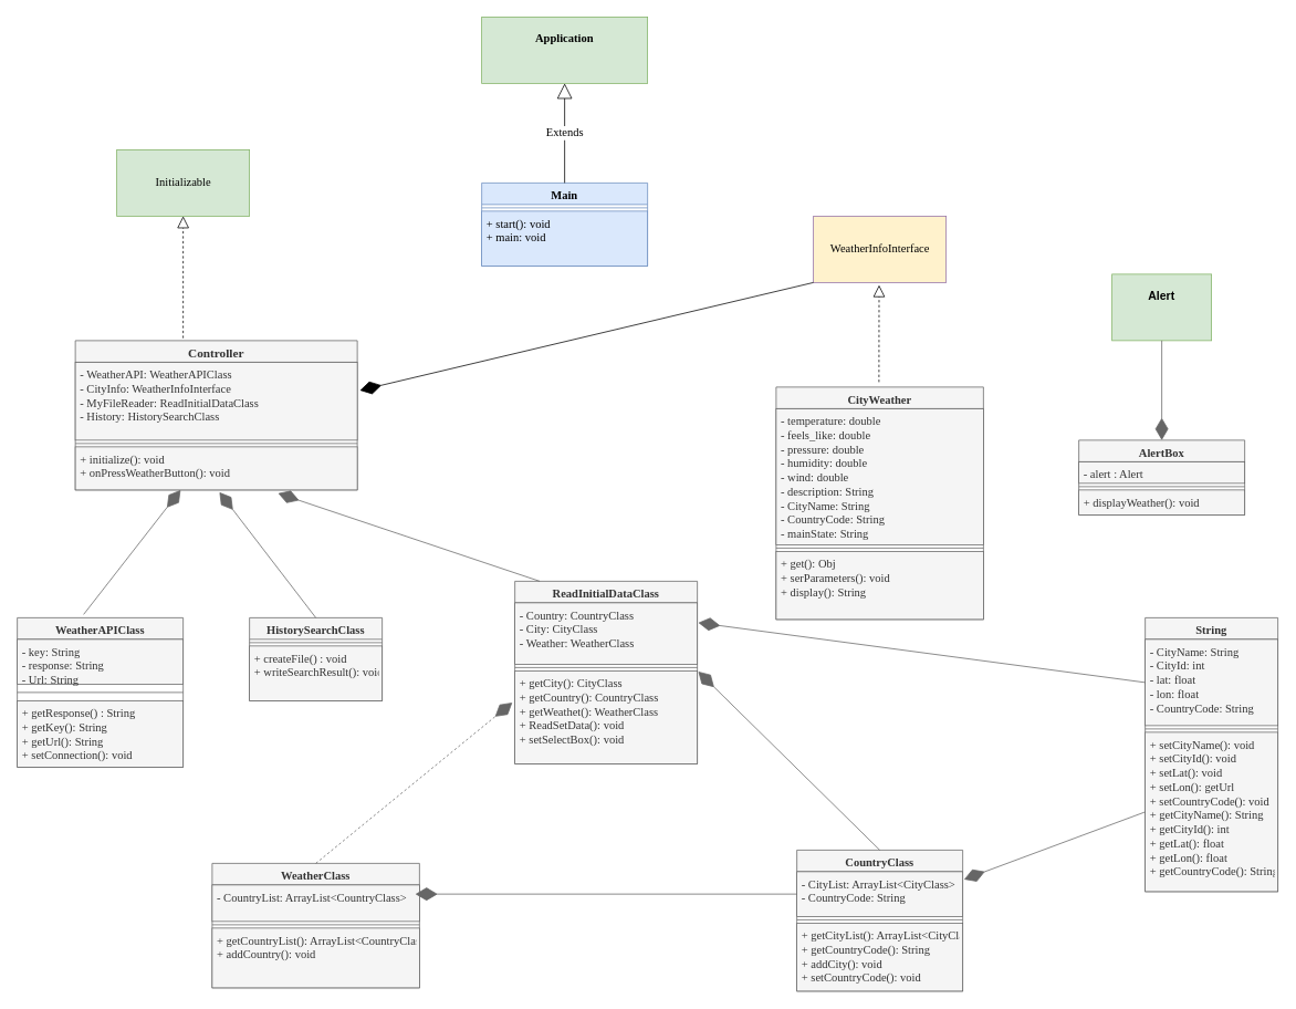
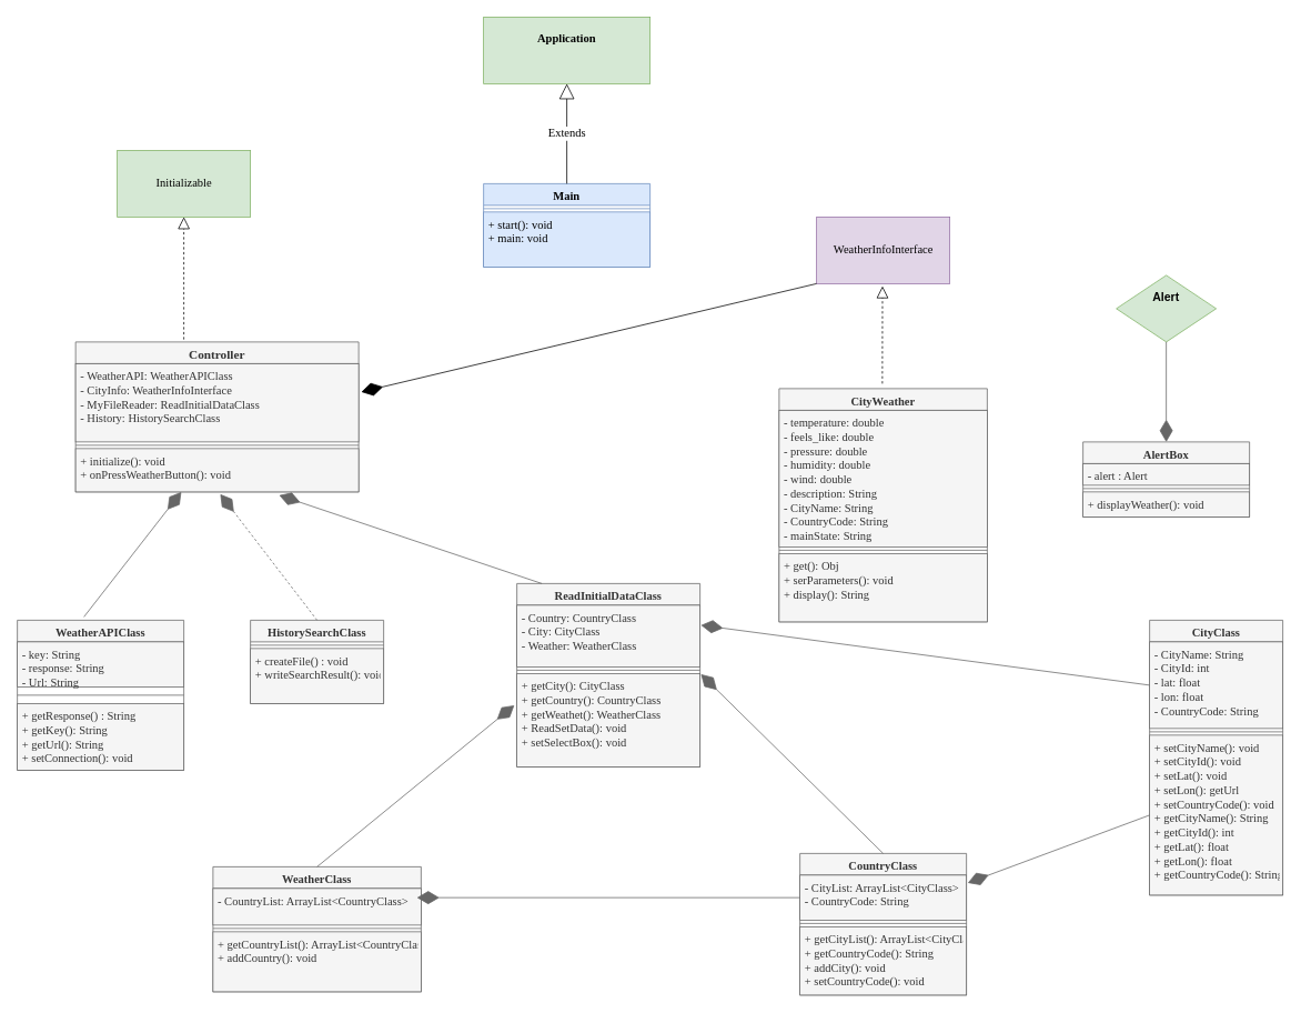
- <mxCell id="21" value="&lt;font face=&quot;Times New Roman&quot; style=&quot;font-size: 14px&quot;&gt;WeatherInfoInterface&lt;/font&gt;" style="html=1;fillColor=#fff2cc;strokeColor=#9673a6;" parent="1" vertex="1"><mxGeometry x="980" y="260" width="160" height="80" as="geometry" /></mxCell>
+ <mxCell id="21" value="&lt;font face=&quot;Times New Roman&quot; style=&quot;font-size: 14px&quot;&gt;WeatherInfoInterface&lt;/font&gt;" style="html=1;fillColor=#e1d5e7;strokeColor=#9673a6;" parent="1" vertex="1"><mxGeometry x="980" y="260" width="160" height="80" as="geometry" /></mxCell>
- <mxCell id="23" value="&lt;p style=&quot;margin: 0px ; margin-top: 4px ; text-align: center&quot;&gt;&lt;br&gt;&lt;b style=&quot;font-size: 14px&quot;&gt;Alert&lt;/b&gt;&lt;/p&gt;" style="verticalAlign=top;align=left;overflow=fill;fontSize=12;fontFamily=Helvetica;html=1;fillColor=#d5e8d4;strokeColor=#82b366;" vertex="1" parent="1"><mxGeometry x="1340" y="330" width="120" height="80" as="geometry" /></mxCell>
+ <mxCell id="23" value="&lt;p style=&quot;margin: 0px ; margin-top: 4px ; text-align: center&quot;&gt;&lt;br&gt;&lt;b style=&quot;font-size: 14px&quot;&gt;Alert&lt;/b&gt;&lt;/p&gt;" style="rhombus;verticalAlign=top;align=left;overflow=fill;fontSize=12;fontFamily=Helvetica;html=1;fillColor=#d5e8d4;strokeColor=#82b366;" vertex="1" parent="1"><mxGeometry x="1340" y="330" width="120" height="80" as="geometry" /></mxCell>
- <mxCell id="51" value="" style="endArrow=diamondThin;endFill=1;endSize=24;html=1;fontFamily=Times New Roman;fontSize=14;entryX=0.511;entryY=1.051;entryDx=0;entryDy=0;entryPerimeter=0;exitX=0.5;exitY=0;exitDx=0;exitDy=0;fillColor=#f5f5f5;strokeColor=#666666;" edge="1" parent="1" source="18" target="5"><mxGeometry width="160" relative="1" as="geometry"><mxPoint x="250" y="620" as="sourcePoint" /><mxPoint x="590" y="590" as="targetPoint" /><Array as="points" /></mxGeometry></mxCell>
+ <mxCell id="51" value="" style="endArrow=diamondThin;endFill=1;endSize=24;html=1;fontFamily=Times New Roman;fontSize=14;entryX=0.511;entryY=1.051;entryDx=0;entryDy=0;entryPerimeter=0;exitX=0.5;exitY=0;exitDx=0;exitDy=0;fillColor=#f5f5f5;strokeColor=#666666;dashed=1;" edge="1" parent="1" source="18" target="5"><mxGeometry width="160" relative="1" as="geometry"><mxPoint x="250" y="620" as="sourcePoint" /><mxPoint x="590" y="590" as="targetPoint" /><Array as="points" /></mxGeometry></mxCell>
- <mxCell id="10" value="String" style="swimlane;fontStyle=1;align=center;verticalAlign=top;childLayout=stackLayout;horizontal=1;startSize=26;horizontalStack=0;resizeParent=1;resizeParentMax=0;resizeLast=0;collapsible=1;marginBottom=0;fontFamily=Times New Roman;fontSize=14;fillColor=#f5f5f5;strokeColor=#666666;fontColor=#333333;" parent="1" vertex="1"><mxGeometry x="1380" y="744" width="160" height="330" as="geometry" /></mxCell>
+ <mxCell id="10" value="CityClass" style="swimlane;fontStyle=1;align=center;verticalAlign=top;childLayout=stackLayout;horizontal=1;startSize=26;horizontalStack=0;resizeParent=1;resizeParentMax=0;resizeLast=0;collapsible=1;marginBottom=0;fontFamily=Times New Roman;fontSize=14;fillColor=#f5f5f5;strokeColor=#666666;fontColor=#333333;" parent="1" vertex="1"><mxGeometry x="1380" y="744" width="160" height="330" as="geometry" /></mxCell>
- <mxCell id="48" value="" style="endArrow=diamondThin;endFill=1;endSize=24;html=1;fontFamily=Times New Roman;fontSize=14;entryX=-0.014;entryY=0.341;entryDx=0;entryDy=0;entryPerimeter=0;exitX=0.5;exitY=0;exitDx=0;exitDy=0;fillColor=#f5f5f5;strokeColor=#666666;dashed=1;" edge="1" parent="1" source="34" target="28"><mxGeometry width="160" relative="1" as="geometry"><mxPoint x="670" y="1120" as="sourcePoint" /><mxPoint x="210" y="1030" as="targetPoint" /></mxGeometry></mxCell>
+ <mxCell id="48" value="" style="endArrow=diamondThin;endFill=1;endSize=24;html=1;fontFamily=Times New Roman;fontSize=14;entryX=-0.014;entryY=0.341;entryDx=0;entryDy=0;entryPerimeter=0;exitX=0.5;exitY=0;exitDx=0;exitDy=0;fillColor=#f5f5f5;strokeColor=#666666;" edge="1" parent="1" source="34" target="28"><mxGeometry width="160" relative="1" as="geometry"><mxPoint x="670" y="1120" as="sourcePoint" /><mxPoint x="210" y="1030" as="targetPoint" /></mxGeometry></mxCell>
